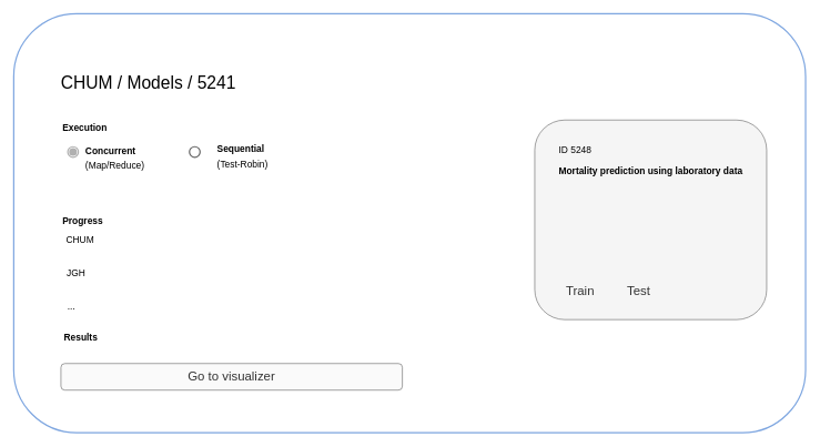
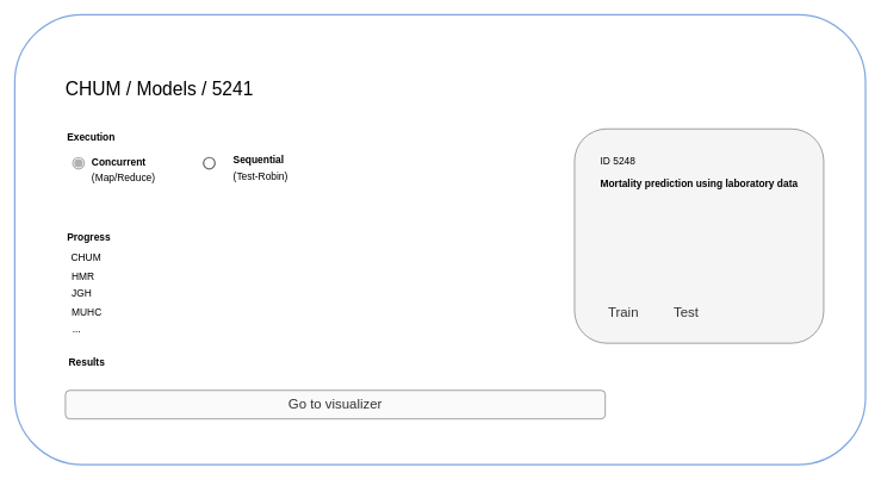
+ <mxCell id="18" value="&lt;font&gt;&lt;span style=&quot;font-size: 14px&quot;&gt;HMR&lt;/span&gt;&lt;br&gt;&lt;/font&gt;" style="text;html=1;strokeColor=none;fillColor=none;align=left;verticalAlign=middle;whiteSpace=wrap;rounded=0;labelBackgroundColor=none;fontSize=19;" vertex="1" parent="1"><mxGeometry x="97.56" y="376" width="59" height="20" as="geometry" /></mxCell>
+ <mxCell id="20" value="&lt;font&gt;&lt;span style=&quot;font-size: 14px&quot;&gt;MUHC&lt;/span&gt;&lt;br&gt;&lt;/font&gt;" style="text;html=1;strokeColor=none;fillColor=none;align=left;verticalAlign=middle;whiteSpace=wrap;rounded=0;labelBackgroundColor=none;fontSize=19;" vertex="1" parent="1"><mxGeometry x="97.56" y="426" width="59" height="20" as="geometry" /></mxCell>
- <mxCell id="23" value="&lt;div style=&quot;font-size: 19px&quot;&gt;&lt;span style=&quot;font-weight: normal&quot;&gt;Go to visualizer&lt;/span&gt;&lt;/div&gt;" style="text;html=1;strokeColor=#666666;fillColor=#FAFAFA;align=center;verticalAlign=middle;whiteSpace=wrap;rounded=1;labelBackgroundColor=none;fontSize=19;fontStyle=1;fontColor=#333333;" vertex="1" parent="1"><mxGeometry x="90.94" y="546" width="513.12" height="40" as="geometry" /></mxCell>
+ <mxCell id="23" value="&lt;div style=&quot;font-size: 19px&quot;&gt;&lt;span style=&quot;font-weight: normal&quot;&gt;Go to visualizer&lt;/span&gt;&lt;/div&gt;" style="text;html=1;strokeColor=#666666;fillColor=#FAFAFA;align=center;verticalAlign=middle;whiteSpace=wrap;rounded=1;labelBackgroundColor=none;fontSize=19;fontStyle=1;fontColor=#333333;" vertex="1" parent="1"><mxGeometry x="90.94" y="546" width="755" height="40" as="geometry" /></mxCell>
